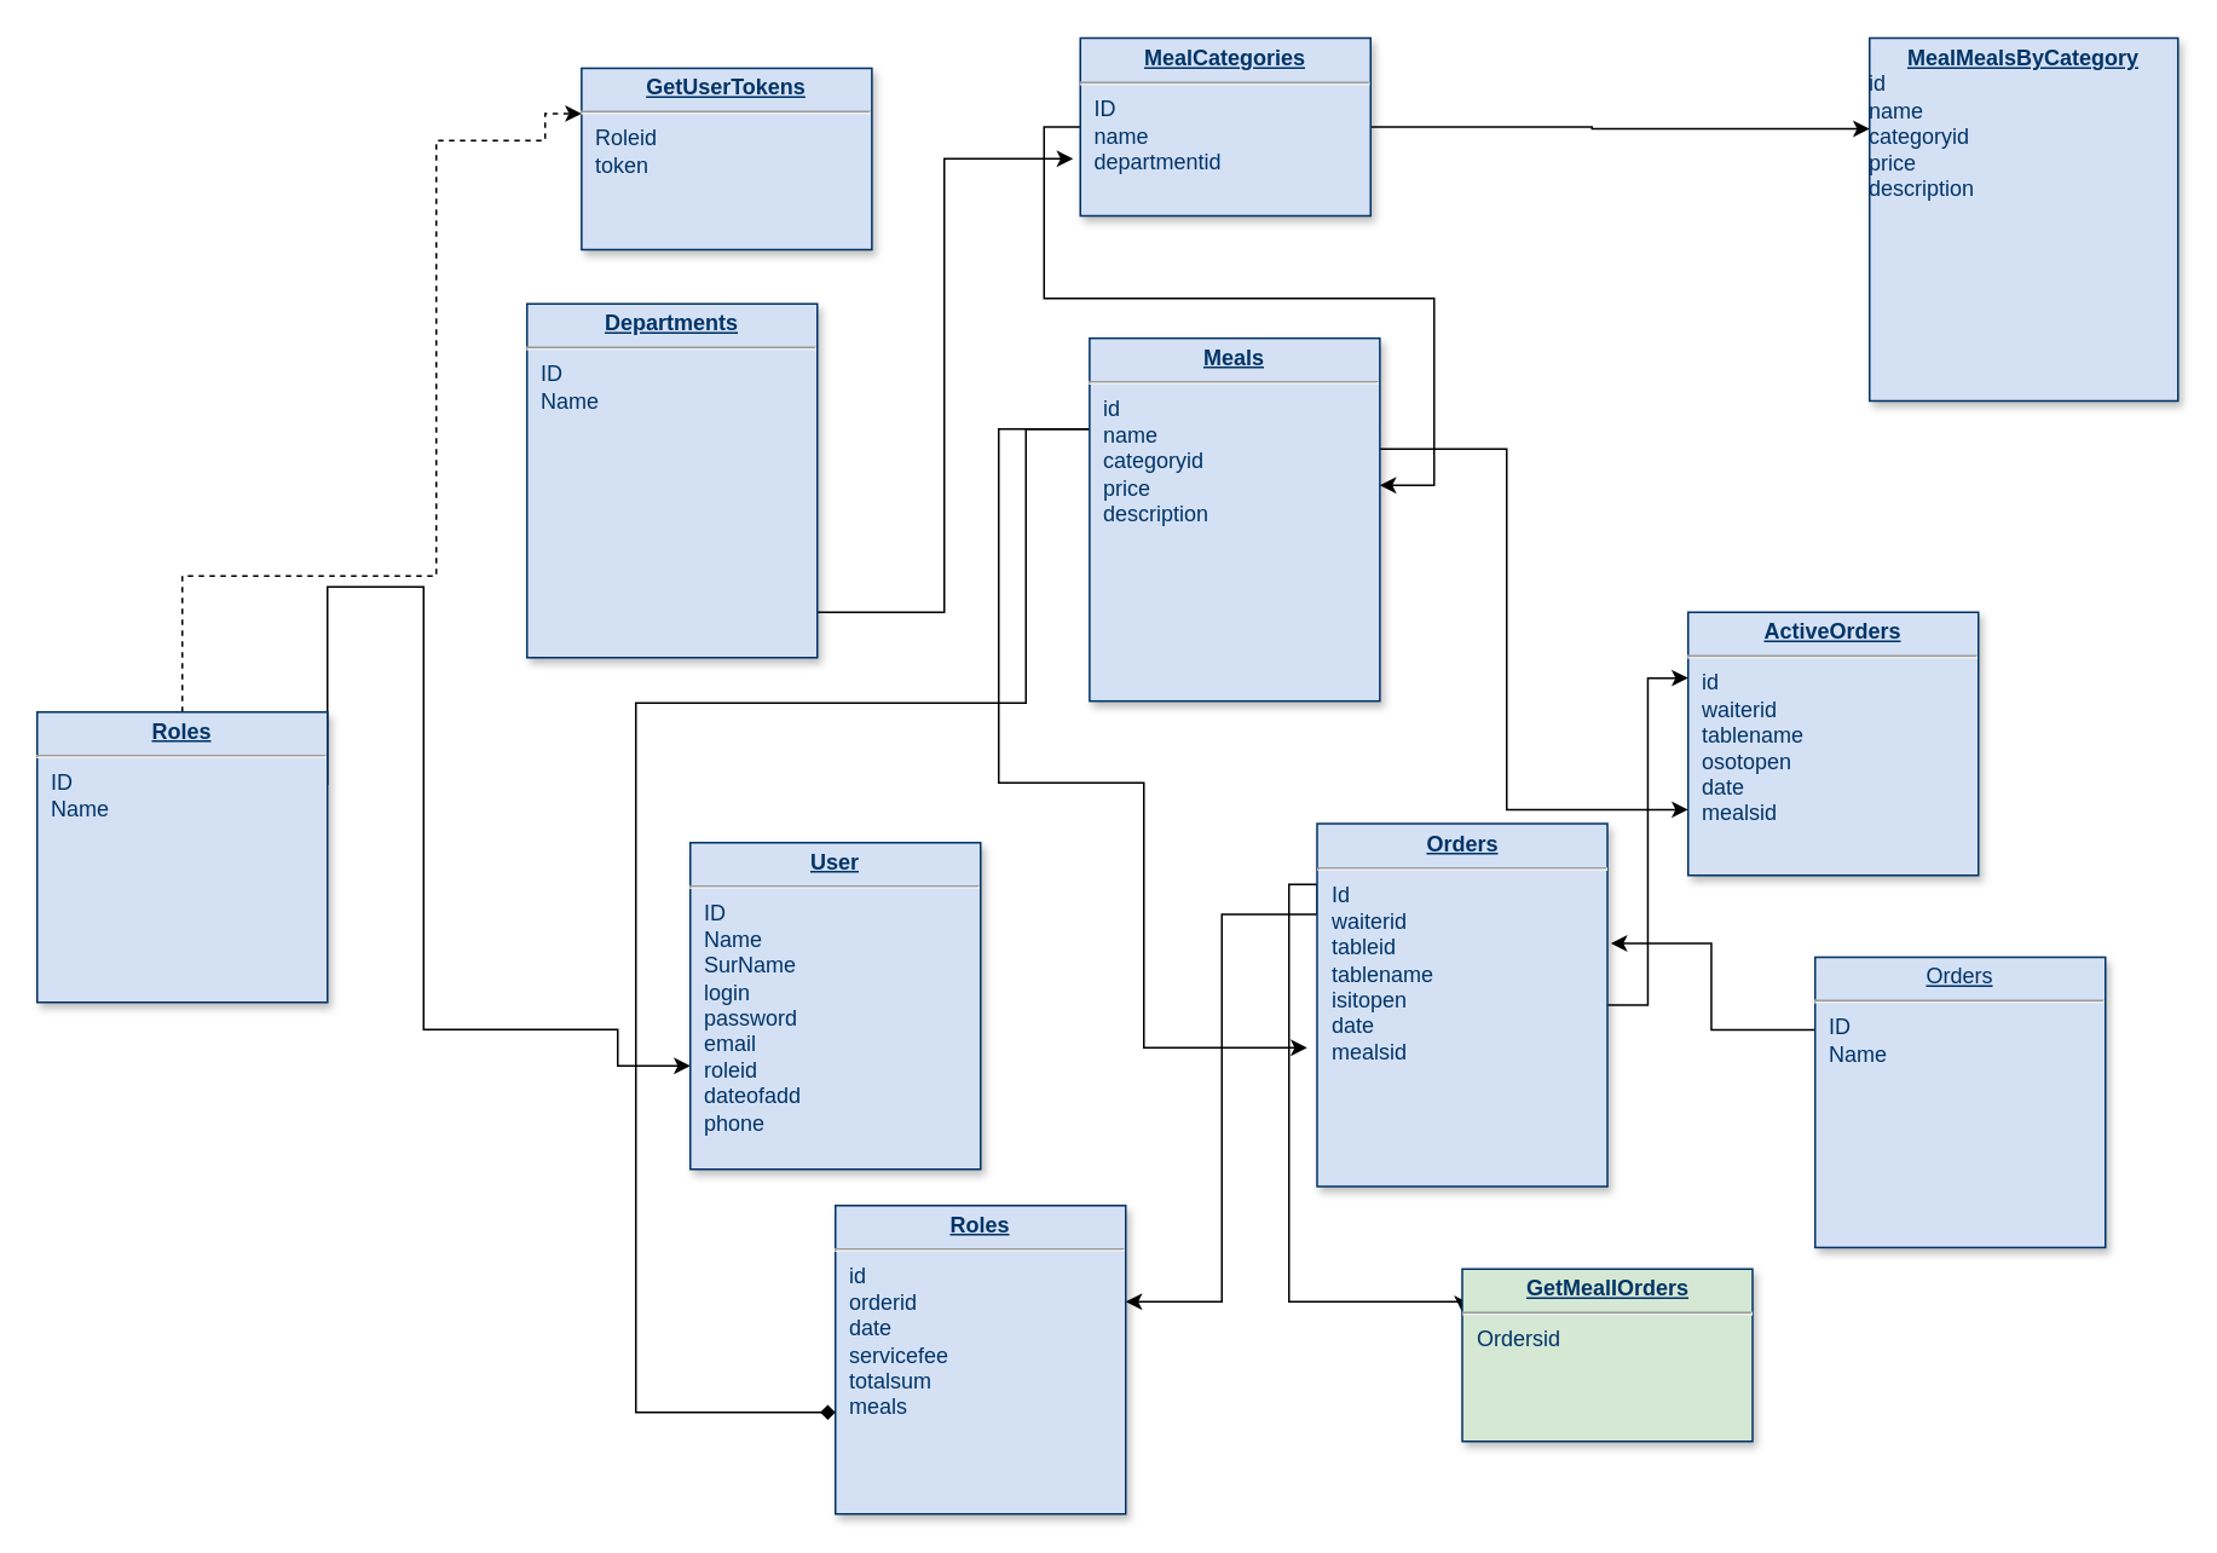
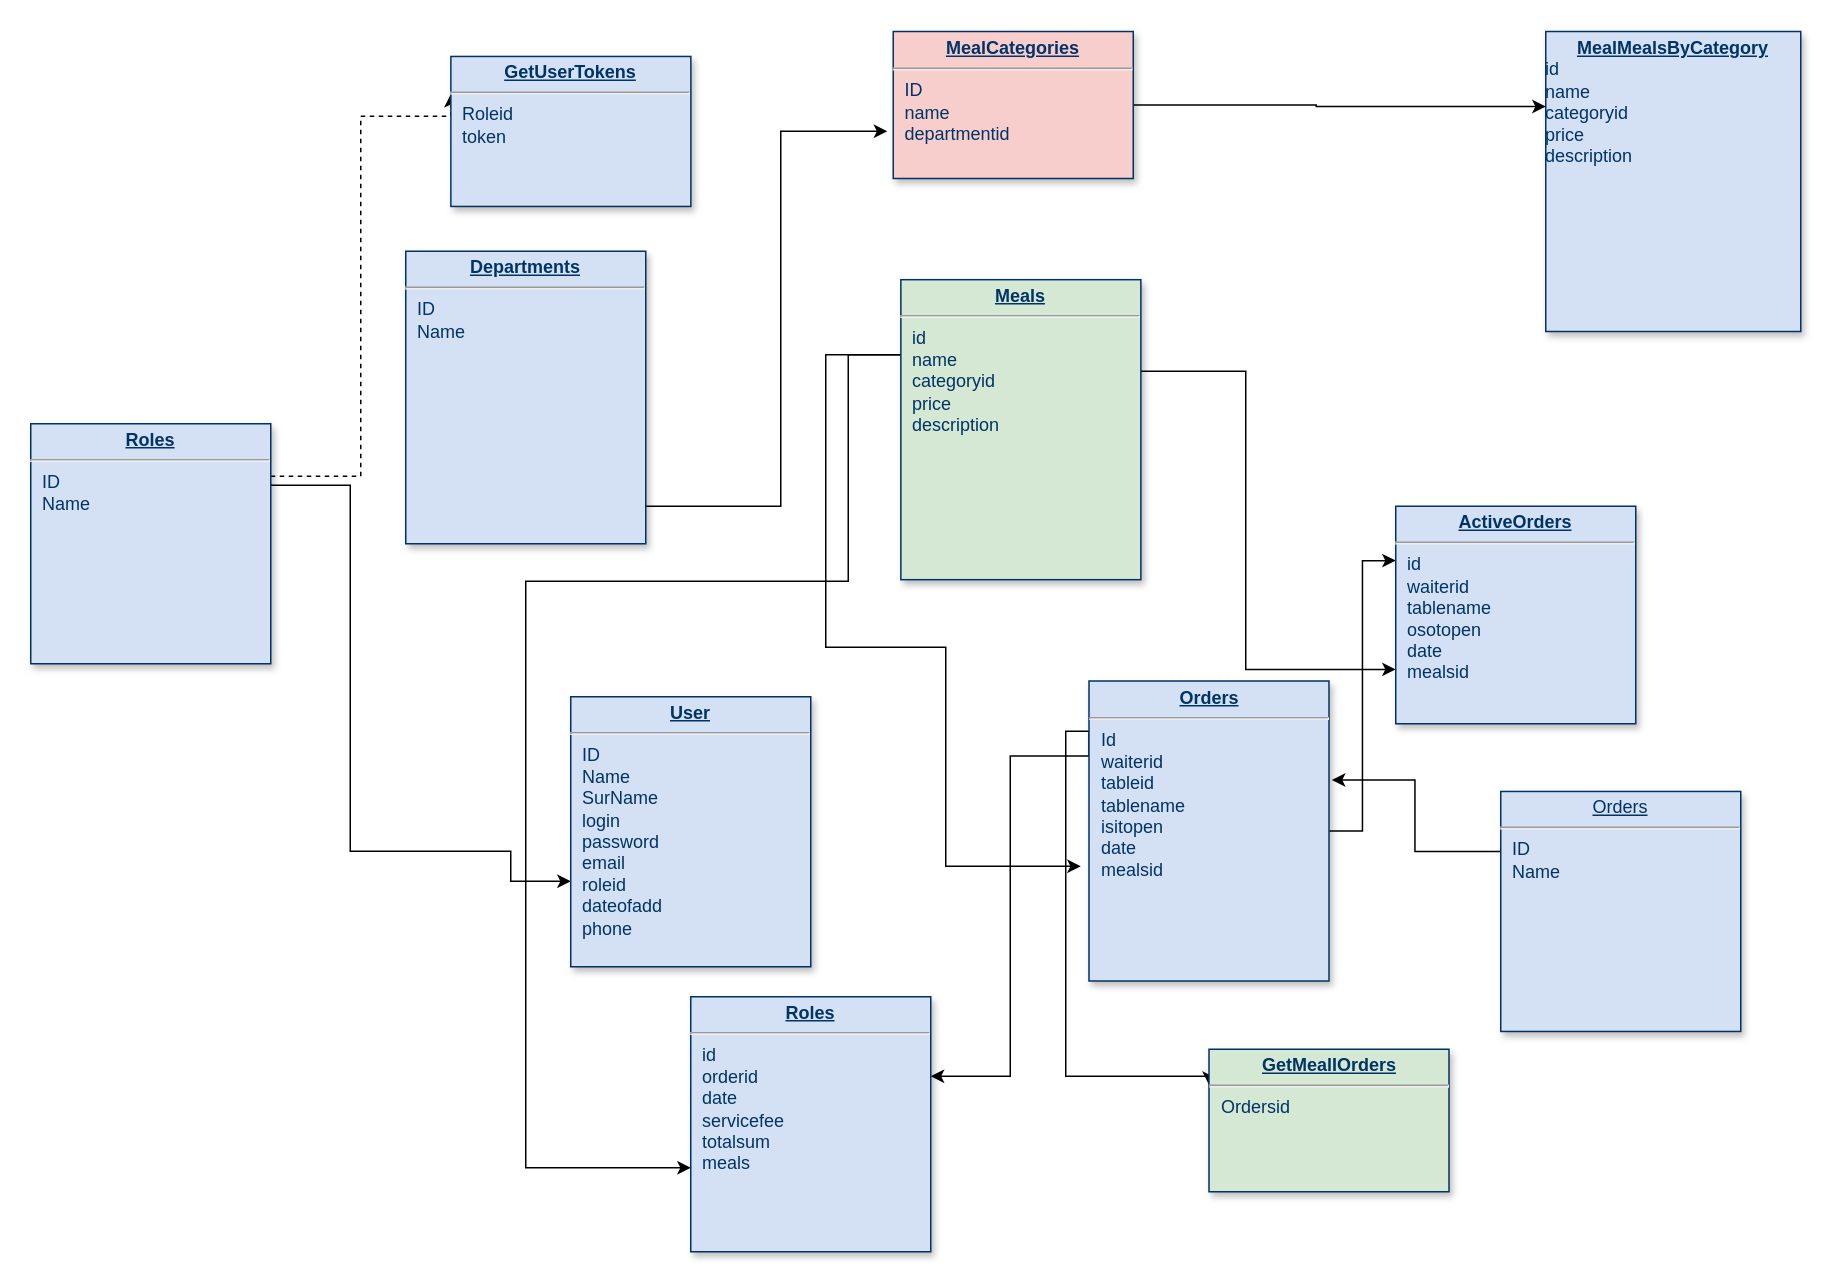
- <mxCell id="25" value="&lt;p style=&quot;margin: 0px ; margin-top: 4px ; text-align: center ; text-decoration: underline&quot;&gt;&lt;strong&gt;MealCategories&lt;/strong&gt;&lt;/p&gt;&lt;hr&gt;&lt;p style=&quot;margin: 0px ; margin-left: 8px&quot;&gt;ID&lt;/p&gt;&lt;p style=&quot;margin: 0px ; margin-left: 8px&quot;&gt;name&lt;/p&gt;&lt;p style=&quot;margin: 0px ; margin-left: 8px&quot;&gt;departmentid&lt;/p&gt;" style="verticalAlign=top;align=left;overflow=fill;fontSize=12;fontFamily=Helvetica;html=1;strokeColor=#003366;shadow=1;fillColor=#D4E1F5;fontColor=#003366" parent="1" vertex="1"><mxGeometry x="595" y="20.5" width="160" height="98" as="geometry" /></mxCell>
+ <mxCell id="25" value="&lt;p style=&quot;margin: 0px ; margin-top: 4px ; text-align: center ; text-decoration: underline&quot;&gt;&lt;strong&gt;MealCategories&lt;/strong&gt;&lt;/p&gt;&lt;hr&gt;&lt;p style=&quot;margin: 0px ; margin-left: 8px&quot;&gt;ID&lt;/p&gt;&lt;p style=&quot;margin: 0px ; margin-left: 8px&quot;&gt;name&lt;/p&gt;&lt;p style=&quot;margin: 0px ; margin-left: 8px&quot;&gt;departmentid&lt;/p&gt;" style="verticalAlign=top;align=left;overflow=fill;fontSize=12;fontFamily=Helvetica;html=1;strokeColor=#003366;shadow=1;fillColor=#f8cecc;fontColor=#003366;" parent="1" vertex="1"><mxGeometry x="595" y="20.5" width="160" height="98" as="geometry" /></mxCell>
- <mxCell id="8" value="&lt;p style=&quot;margin: 0px ; margin-top: 4px ; text-align: center ; text-decoration: underline&quot;&gt;&lt;b&gt;GetUserTokens&lt;/b&gt;&lt;/p&gt;&lt;hr&gt;&lt;p style=&quot;margin: 0px ; margin-left: 8px&quot;&gt;Roleid&lt;/p&gt;&lt;p style=&quot;margin: 0px ; margin-left: 8px&quot;&gt;token&lt;/p&gt;" style="verticalAlign=top;align=left;overflow=fill;fontSize=12;fontFamily=Helvetica;html=1;strokeColor=#003366;shadow=1;fillColor=#D4E1F5;fontColor=#003366" parent="1" vertex="1"><mxGeometry x="320.08" y="37.14" width="160" height="100" as="geometry" /></mxCell>
+ <mxCell id="8" value="&lt;p style=&quot;margin: 0px ; margin-top: 4px ; text-align: center ; text-decoration: underline&quot;&gt;&lt;b&gt;GetUserTokens&lt;/b&gt;&lt;/p&gt;&lt;hr&gt;&lt;p style=&quot;margin: 0px ; margin-left: 8px&quot;&gt;Roleid&lt;/p&gt;&lt;p style=&quot;margin: 0px ; margin-left: 8px&quot;&gt;token&lt;/p&gt;" style="verticalAlign=top;align=left;overflow=fill;fontSize=12;fontFamily=Helvetica;html=1;strokeColor=#003366;shadow=1;fillColor=#D4E1F5;fontColor=#003366" parent="1" vertex="1"><mxGeometry x="300.08" y="37.14" width="160" height="100" as="geometry" /></mxCell>
- <mxCell id="24" style="edgeStyle=orthogonalEdgeStyle;rounded=0;orthogonalLoop=1;jettySize=auto;html=1;exitX=0;exitY=0.5;exitDx=0;exitDy=0;" edge="1" parent="1" source="25" target="20"><mxGeometry relative="1" as="geometry"><mxPoint x="740" y="267" as="targetPoint" /><Array as="points"><mxPoint x="575" y="70" /><mxPoint x="575" y="164" /><mxPoint x="790" y="164" /><mxPoint x="790" y="267" /></Array></mxGeometry></mxCell>
- <mxCell id="3" value="&lt;p style=&quot;margin: 0px ; margin-top: 4px ; text-align: center ; text-decoration: underline&quot;&gt;&lt;strong&gt;Departments&lt;/strong&gt;&lt;/p&gt;&lt;hr&gt;&lt;p style=&quot;margin: 0px ; margin-left: 8px&quot;&gt;ID&lt;/p&gt;&lt;p style=&quot;margin: 0px ; margin-left: 8px&quot;&gt;Name&lt;/p&gt;" style="verticalAlign=top;align=left;overflow=fill;fontSize=12;fontFamily=Helvetica;html=1;strokeColor=#003366;shadow=1;fillColor=#D4E1F5;fontColor=#003366" parent="1" vertex="1"><mxGeometry x="290" y="167" width="160" height="195" as="geometry" /></mxCell>
+ <mxCell id="3" value="&lt;p style=&quot;margin: 0px ; margin-top: 4px ; text-align: center ; text-decoration: underline&quot;&gt;&lt;strong&gt;Departments&lt;/strong&gt;&lt;/p&gt;&lt;hr&gt;&lt;p style=&quot;margin: 0px ; margin-left: 8px&quot;&gt;ID&lt;/p&gt;&lt;p style=&quot;margin: 0px ; margin-left: 8px&quot;&gt;Name&lt;/p&gt;" style="verticalAlign=top;align=left;overflow=fill;fontSize=12;fontFamily=Helvetica;html=1;strokeColor=#003366;shadow=1;fillColor=#D4E1F5;fontColor=#003366" parent="1" vertex="1"><mxGeometry x="270" y="167" width="160" height="195" as="geometry" /></mxCell>
- <mxCell id="20" value="&lt;p style=&quot;margin: 0px ; margin-top: 4px ; text-align: center ; text-decoration: underline&quot;&gt;&lt;b&gt;Meals&lt;/b&gt;&lt;/p&gt;&lt;hr&gt;&lt;p style=&quot;margin: 0px ; margin-left: 8px&quot;&gt;id&lt;/p&gt;&lt;p style=&quot;margin: 0px ; margin-left: 8px&quot;&gt;name&lt;/p&gt;&lt;p style=&quot;margin: 0px ; margin-left: 8px&quot;&gt;categoryid&lt;/p&gt;&lt;p style=&quot;margin: 0px ; margin-left: 8px&quot;&gt;price&lt;/p&gt;&lt;p style=&quot;margin: 0px ; margin-left: 8px&quot;&gt;description&lt;/p&gt;" style="verticalAlign=top;align=left;overflow=fill;fontSize=12;fontFamily=Helvetica;html=1;strokeColor=#003366;shadow=1;fillColor=#D4E1F5;fontColor=#003366" parent="1" vertex="1"><mxGeometry x="600.08" y="185.96" width="160" height="200" as="geometry" /></mxCell>
+ <mxCell id="20" value="&lt;p style=&quot;margin: 0px ; margin-top: 4px ; text-align: center ; text-decoration: underline&quot;&gt;&lt;b&gt;Meals&lt;/b&gt;&lt;/p&gt;&lt;hr&gt;&lt;p style=&quot;margin: 0px ; margin-left: 8px&quot;&gt;id&lt;/p&gt;&lt;p style=&quot;margin: 0px ; margin-left: 8px&quot;&gt;name&lt;/p&gt;&lt;p style=&quot;margin: 0px ; margin-left: 8px&quot;&gt;categoryid&lt;/p&gt;&lt;p style=&quot;margin: 0px ; margin-left: 8px&quot;&gt;price&lt;/p&gt;&lt;p style=&quot;margin: 0px ; margin-left: 8px&quot;&gt;description&lt;/p&gt;" style="verticalAlign=top;align=left;overflow=fill;fontSize=12;fontFamily=Helvetica;html=1;strokeColor=#003366;shadow=1;fillColor=#d5e8d4;fontColor=#003366;" parent="1" vertex="1"><mxGeometry x="600.08" y="185.96" width="160" height="200" as="geometry" /></mxCell>
- <mxCell id="6" value="&lt;p style=&quot;margin: 0px ; margin-top: 4px ; text-align: center ; text-decoration: underline&quot;&gt;&lt;b&gt;Roles&lt;/b&gt;&lt;/p&gt;&lt;hr&gt;&lt;p style=&quot;margin: 0px ; margin-left: 8px&quot;&gt;ID&lt;/p&gt;&lt;p style=&quot;margin: 0px ; margin-left: 8px&quot;&gt;Name&lt;/p&gt;" style="verticalAlign=top;align=left;overflow=fill;fontSize=12;fontFamily=Helvetica;html=1;strokeColor=#003366;shadow=1;fillColor=#D4E1F5;fontColor=#003366" parent="1" vertex="1"><mxGeometry x="20" y="392" width="160" height="160" as="geometry" /></mxCell>
+ <mxCell id="6" value="&lt;p style=&quot;margin: 0px ; margin-top: 4px ; text-align: center ; text-decoration: underline&quot;&gt;&lt;b&gt;Roles&lt;/b&gt;&lt;/p&gt;&lt;hr&gt;&lt;p style=&quot;margin: 0px ; margin-left: 8px&quot;&gt;ID&lt;/p&gt;&lt;p style=&quot;margin: 0px ; margin-left: 8px&quot;&gt;Name&lt;/p&gt;" style="verticalAlign=top;align=left;overflow=fill;fontSize=12;fontFamily=Helvetica;html=1;strokeColor=#003366;shadow=1;fillColor=#D4E1F5;fontColor=#003366" parent="1" vertex="1"><mxGeometry x="20" y="282" width="160" height="160" as="geometry" /></mxCell>
- <mxCell id="19" style="edgeStyle=orthogonalEdgeStyle;rounded=0;orthogonalLoop=1;jettySize=auto;html=1;exitX=0;exitY=0.25;exitDx=0;exitDy=0;endArrow=diamond;" edge="1" parent="1" source="20" target="11"><mxGeometry relative="1" as="geometry"><mxPoint x="610" y="627" as="targetPoint" /><Array as="points"><mxPoint x="565" y="387" /><mxPoint x="350" y="387" /><mxPoint x="350" y="778" /></Array></mxGeometry></mxCell>
+ <mxCell id="19" style="edgeStyle=orthogonalEdgeStyle;rounded=0;orthogonalLoop=1;jettySize=auto;html=1;exitX=0;exitY=0.25;exitDx=0;exitDy=0;" edge="1" parent="1" source="20" target="11"><mxGeometry relative="1" as="geometry"><mxPoint x="610" y="627" as="targetPoint" /><Array as="points"><mxPoint x="565" y="387" /><mxPoint x="350" y="387" /><mxPoint x="350" y="778" /></Array></mxGeometry></mxCell>
